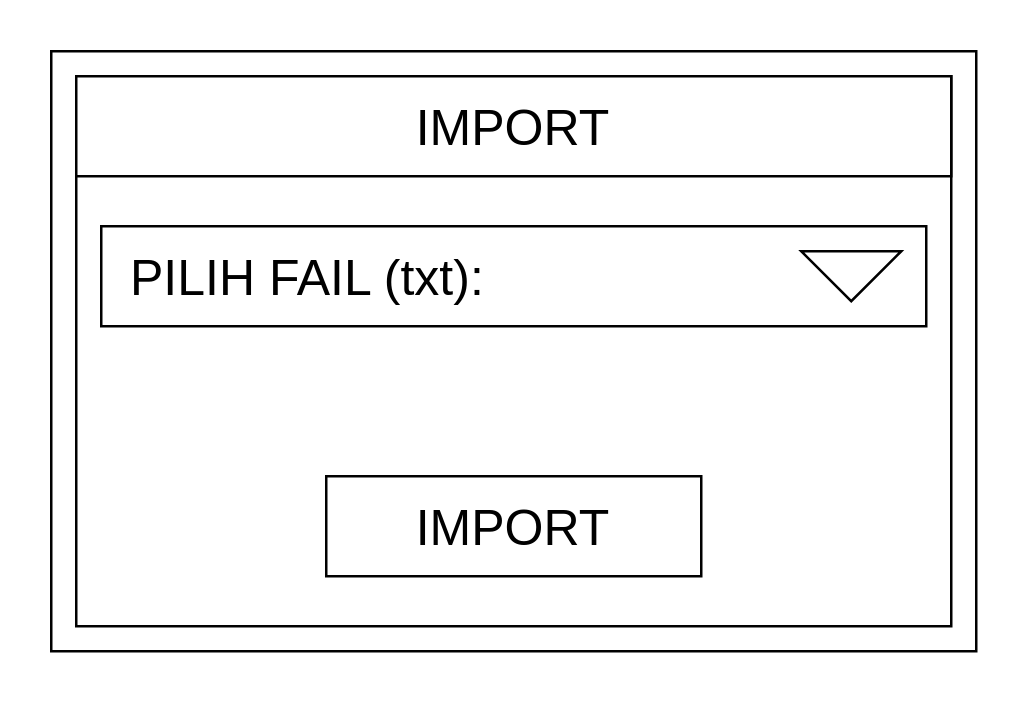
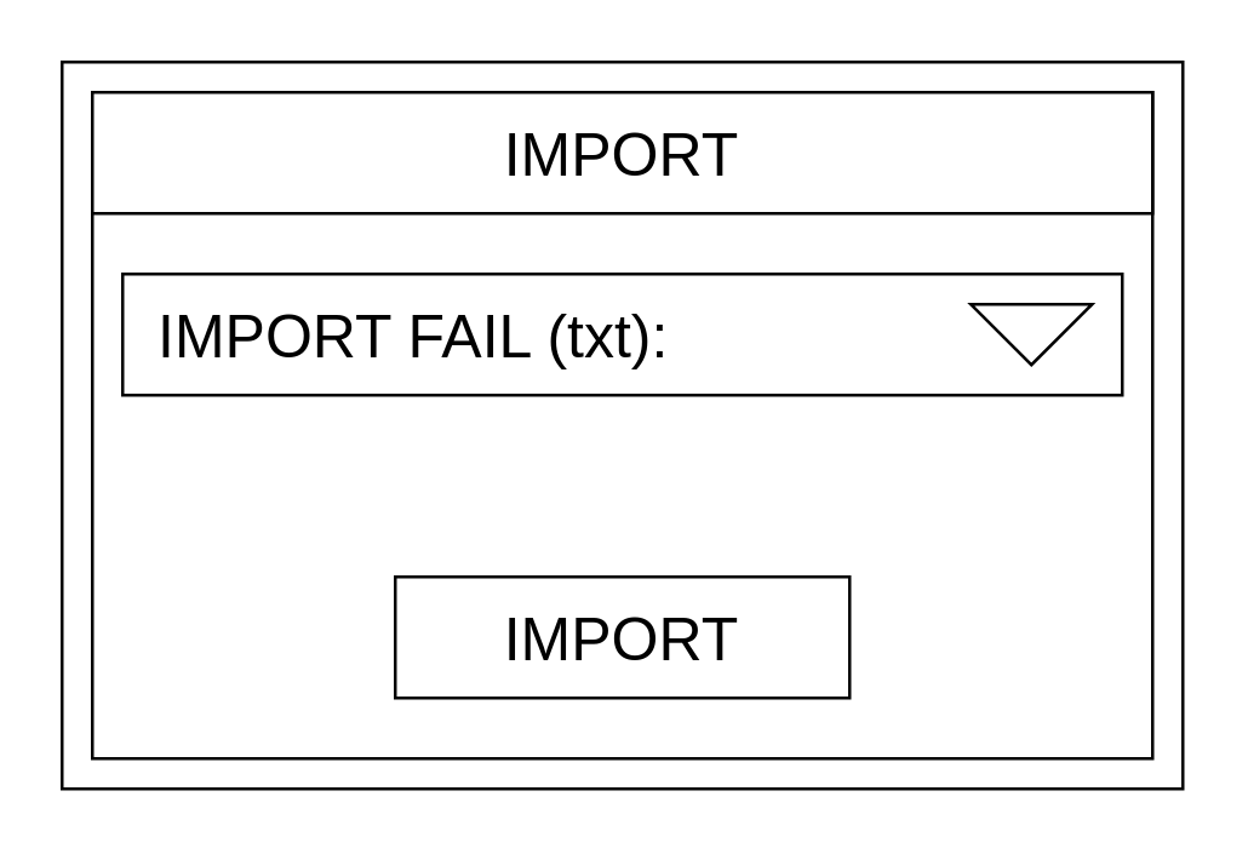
- <mxCell id="6" value="PILIH FAIL (txt):" style="rounded=0;whiteSpace=wrap;html=1;fontSize=20;movable=1;resizable=1;rotatable=1;deletable=1;editable=1;connectable=1;align=left;spacingLeft=10;" vertex="1" parent="1"><mxGeometry x="40" y="90" width="330" height="40" as="geometry" /></mxCell>
+ <mxCell id="6" value="IMPORT FAIL (txt):" style="rounded=0;whiteSpace=wrap;html=1;fontSize=20;movable=1;resizable=1;rotatable=1;deletable=1;editable=1;connectable=1;align=left;spacingLeft=10;" vertex="1" parent="1"><mxGeometry x="40" y="90" width="330" height="40" as="geometry" /></mxCell>
